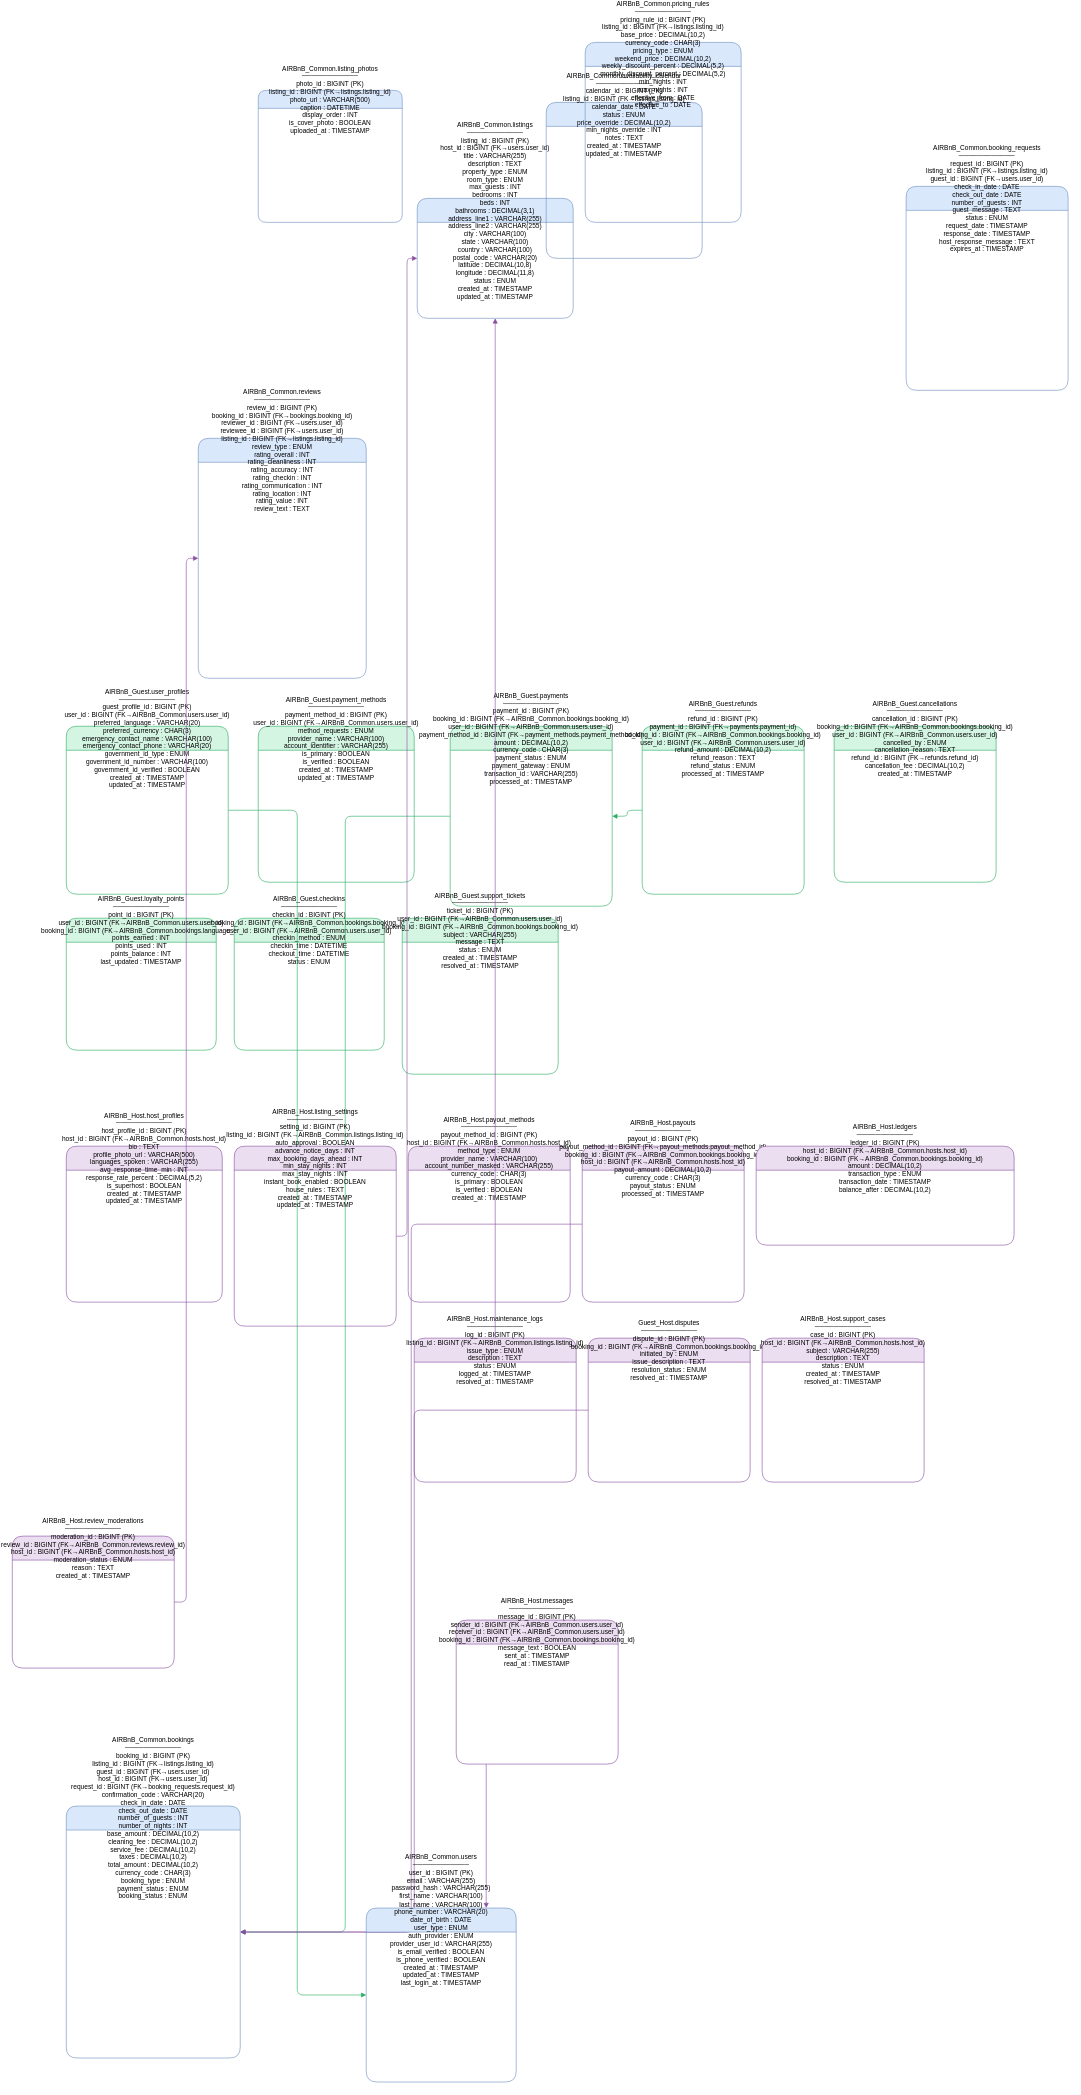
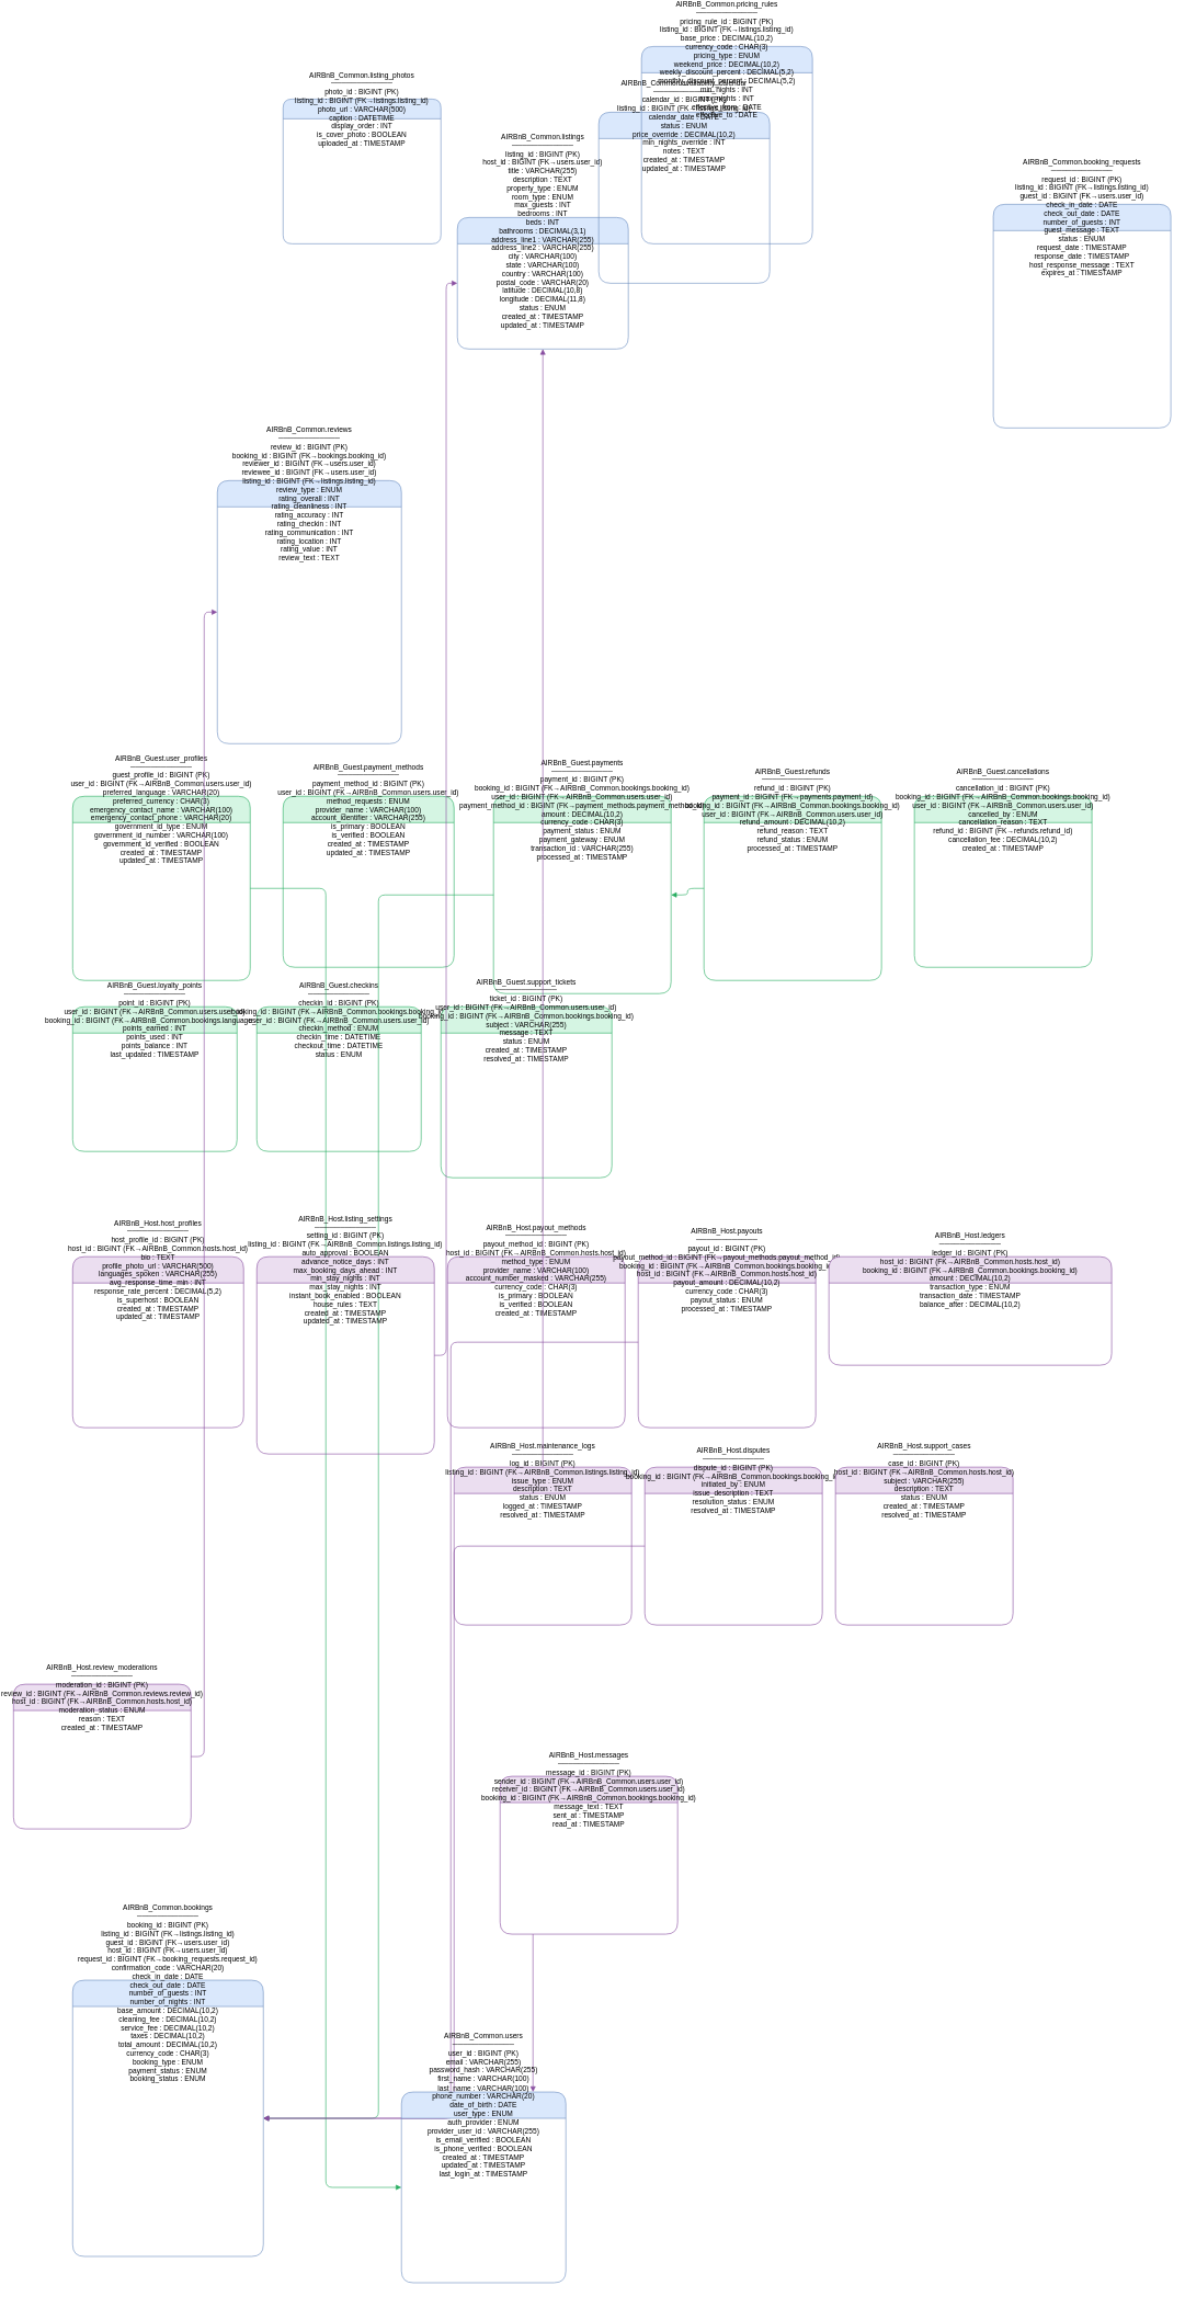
- <mxCell id="28" value="Guest_Host.disputes&#10;────────────&#10;dispute_id : BIGINT (PK)&#10;booking_id : BIGINT (FK→AIRBnB_Common.bookings.booking_id)&#10;initiated_by : ENUM&#10;issue_description : TEXT&#10;resolution_status : ENUM&#10;resolved_at : TIMESTAMP" style="shape=swimlane;rounded=1;fillColor=#ebdef0;strokeColor=#884ea0;fontSize=11;" parent="1" vertex="1"><mxGeometry x="980" y="2180" width="270" height="240" as="geometry" /></mxCell>
+ <mxCell id="28" value="AIRBnB_Host.disputes&#10;────────────&#10;dispute_id : BIGINT (PK)&#10;booking_id : BIGINT (FK→AIRBnB_Common.bookings.booking_id)&#10;initiated_by : ENUM&#10;issue_description : TEXT&#10;resolution_status : ENUM&#10;resolved_at : TIMESTAMP" style="shape=swimlane;rounded=1;fillColor=#ebdef0;strokeColor=#884ea0;fontSize=11;" parent="1" vertex="1"><mxGeometry x="980" y="2180" width="270" height="240" as="geometry" /></mxCell>
- <mxCell id="26" value="AIRBnB_Host.messages&#10;────────────&#10;message_id : BIGINT (PK)&#10;sender_id : BIGINT (FK→AIRBnB_Common.users.user_id)&#10;receiver_id : BIGINT (FK→AIRBnB_Common.users.user_id)&#10;booking_id : BIGINT (FK→AIRBnB_Common.bookings.booking_id)&#10;message_text : BOOLEAN&#10;sent_at : TIMESTAMP&#10;read_at : TIMESTAMP" style="shape=swimlane;rounded=1;fillColor=#ebdef0;strokeColor=#884ea0;fontSize=11;" parent="1" vertex="1"><mxGeometry x="760" y="2650" width="270" height="240" as="geometry" /></mxCell>
+ <mxCell id="26" value="AIRBnB_Host.messages&#10;────────────&#10;message_id : BIGINT (PK)&#10;sender_id : BIGINT (FK→AIRBnB_Common.users.user_id)&#10;receiver_id : BIGINT (FK→AIRBnB_Common.users.user_id)&#10;booking_id : BIGINT (FK→AIRBnB_Common.bookings.booking_id)&#10;message_text : TEXT&#10;sent_at : TIMESTAMP&#10;read_at : TIMESTAMP" style="shape=swimlane;rounded=1;fillColor=#ebdef0;strokeColor=#884ea0;fontSize=11;" parent="1" vertex="1"><mxGeometry x="760" y="2650" width="270" height="240" as="geometry" /></mxCell>
